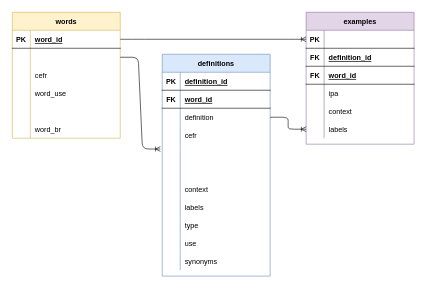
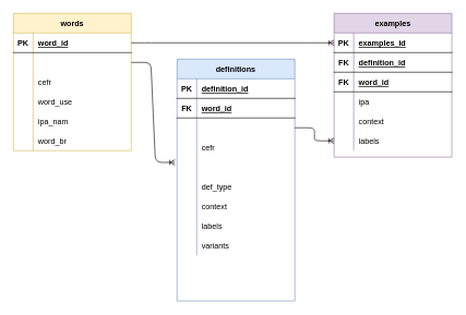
+ <mxCell id="56" value="examples_id" style="shape=partialRectangle;connectable=0;fillColor=none;top=0;left=0;bottom=0;right=0;align=left;spacingLeft=6;fontStyle=5;overflow=hidden;" vertex="1" parent="54"><mxGeometry x="30" width="150" height="30" as="geometry" /></mxCell>
+ <mxCell id="16" value="ipa_nam" style="shape=partialRectangle;connectable=0;fillColor=none;top=0;left=0;bottom=0;right=0;align=left;spacingLeft=6;overflow=hidden;" vertex="1" parent="14"><mxGeometry x="30" width="150" height="30" as="geometry" /></mxCell>
- <mxCell id="29" value="definition" style="shape=partialRectangle;connectable=0;fillColor=none;top=0;left=0;bottom=0;right=0;align=left;spacingLeft=6;overflow=hidden;" vertex="1" parent="27"><mxGeometry x="30" width="150" height="30" as="geometry" /></mxCell>
+ <mxCell id="37" value="def_type" style="shape=partialRectangle;connectable=0;fillColor=none;top=0;left=0;bottom=0;right=0;align=left;spacingLeft=6;overflow=hidden;" vertex="1" parent="35"><mxGeometry x="30" width="150" height="30" as="geometry" /></mxCell>
- <mxCell id="46" value="type" style="shape=partialRectangle;connectable=0;fillColor=none;top=0;left=0;bottom=0;right=0;align=left;spacingLeft=6;overflow=hidden;" vertex="1" parent="44"><mxGeometry x="30" width="150" height="30" as="geometry" /></mxCell>
+ <mxCell id="46" value="variants" style="shape=partialRectangle;connectable=0;fillColor=none;top=0;left=0;bottom=0;right=0;align=left;spacingLeft=6;overflow=hidden;" vertex="1" parent="44"><mxGeometry x="30" width="150" height="30" as="geometry" /></mxCell>
- <mxCell id="49" value="use" style="shape=partialRectangle;connectable=0;fillColor=none;top=0;left=0;bottom=0;right=0;align=left;spacingLeft=6;overflow=hidden;" vertex="1" parent="47"><mxGeometry x="30" width="150" height="30" as="geometry" /></mxCell>
- <mxCell id="52" value="synonyms" style="shape=partialRectangle;connectable=0;fillColor=none;top=0;left=0;bottom=0;right=0;align=left;spacingLeft=6;overflow=hidden;" vertex="1" parent="50"><mxGeometry x="30" width="150" height="30" as="geometry" /></mxCell>
